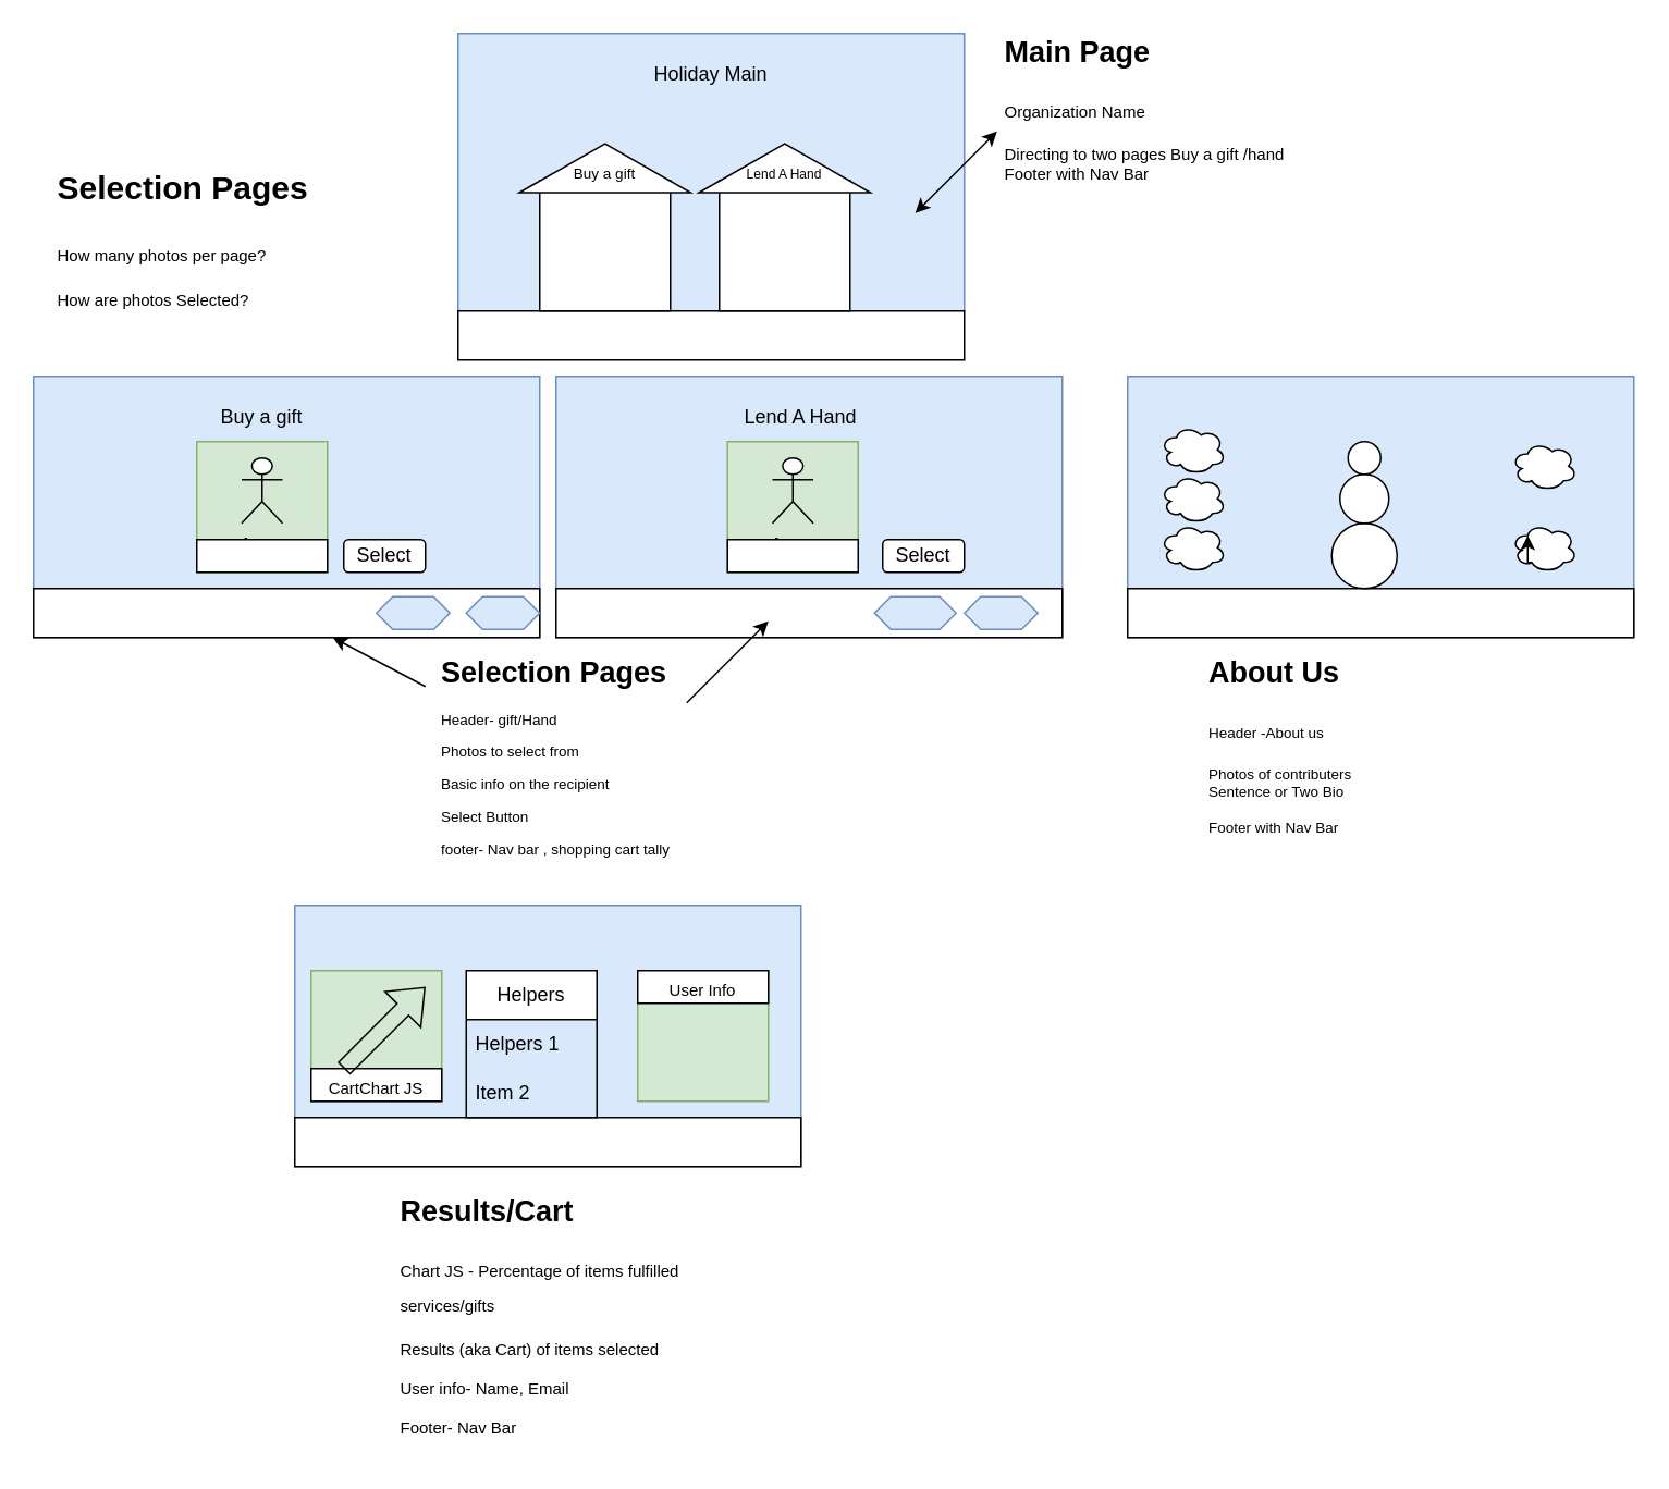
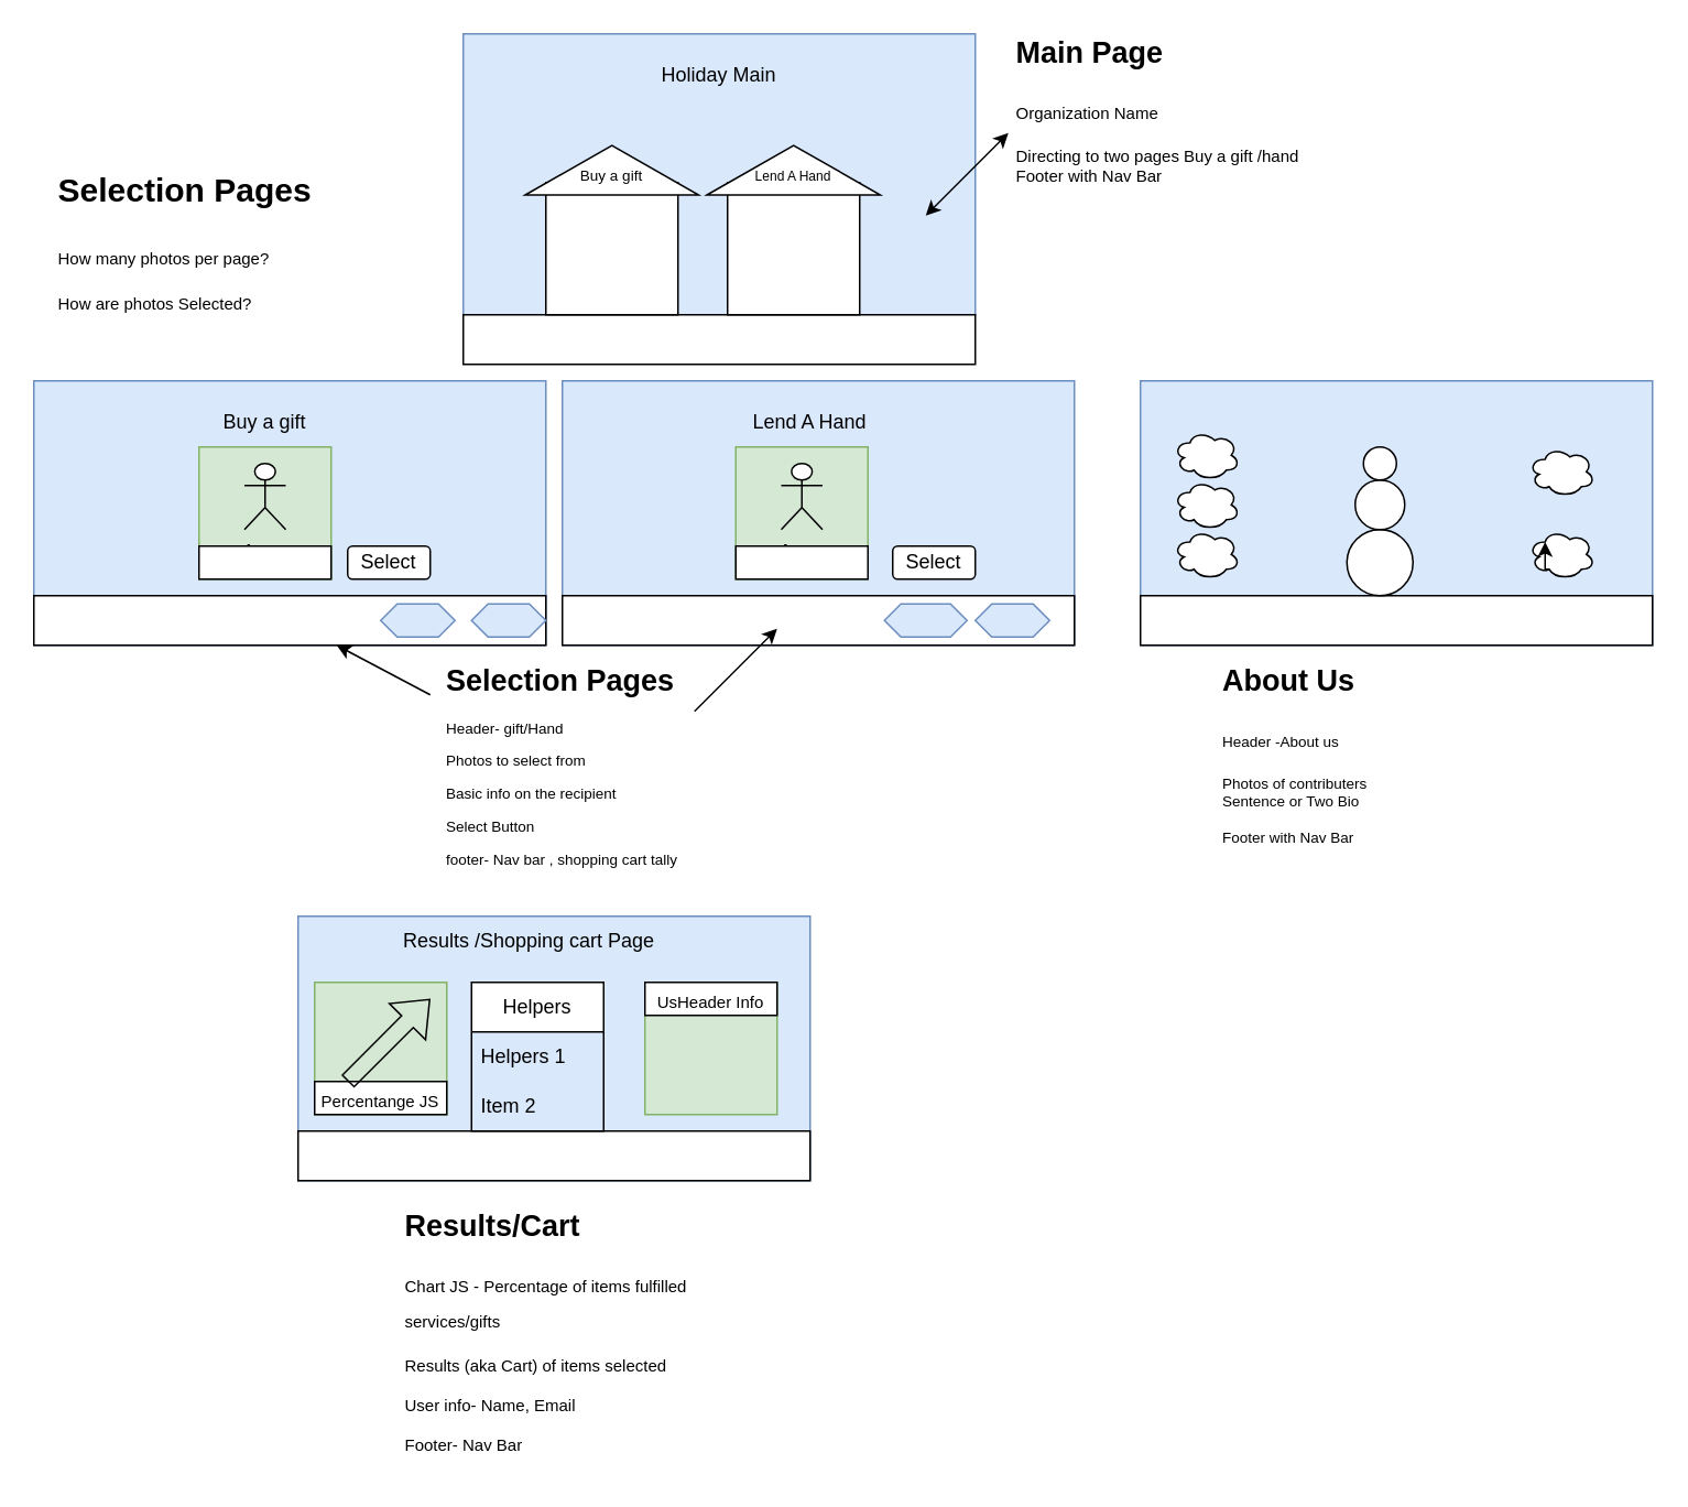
+ <mxCell id="17" value="Results /Shopping cart Page" style="text;html=1;strokeColor=none;fillColor=none;align=center;verticalAlign=middle;whiteSpace=wrap;rounded=0;" vertex="1" parent="1"><mxGeometry x="230" y="554" width="180" height="30" as="geometry" /></mxCell>
- <mxCell id="55" value="&lt;font style=&quot;font-size: 10px;&quot;&gt;User Info&lt;/font&gt;" style="text;html=1;strokeColor=none;fillColor=none;align=center;verticalAlign=middle;whiteSpace=wrap;rounded=0;fontSize=15;" vertex="1" parent="1"><mxGeometry x="390" y="589" width="80" height="30" as="geometry" /></mxCell>
+ <mxCell id="55" value="&lt;font style=&quot;font-size: 10px;&quot;&gt;UsHeader Info&lt;/font&gt;" style="text;html=1;strokeColor=none;fillColor=none;align=center;verticalAlign=middle;whiteSpace=wrap;rounded=0;fontSize=15;" vertex="1" parent="1"><mxGeometry x="390" y="589" width="80" height="30" as="geometry" /></mxCell>
- <mxCell id="49" value="&lt;font style=&quot;font-size: 10px;&quot;&gt;CartChart JS&lt;/font&gt;" style="text;html=1;strokeColor=none;fillColor=none;align=center;verticalAlign=middle;whiteSpace=wrap;rounded=0;fontSize=15;" vertex="1" parent="1"><mxGeometry x="190" y="649" width="80" height="30" as="geometry" /></mxCell>
+ <mxCell id="49" value="&lt;font style=&quot;font-size: 10px;&quot;&gt;Percentange JS&lt;/font&gt;" style="text;html=1;strokeColor=none;fillColor=none;align=center;verticalAlign=middle;whiteSpace=wrap;rounded=0;fontSize=15;" vertex="1" parent="1"><mxGeometry x="190" y="649" width="80" height="30" as="geometry" /></mxCell>
